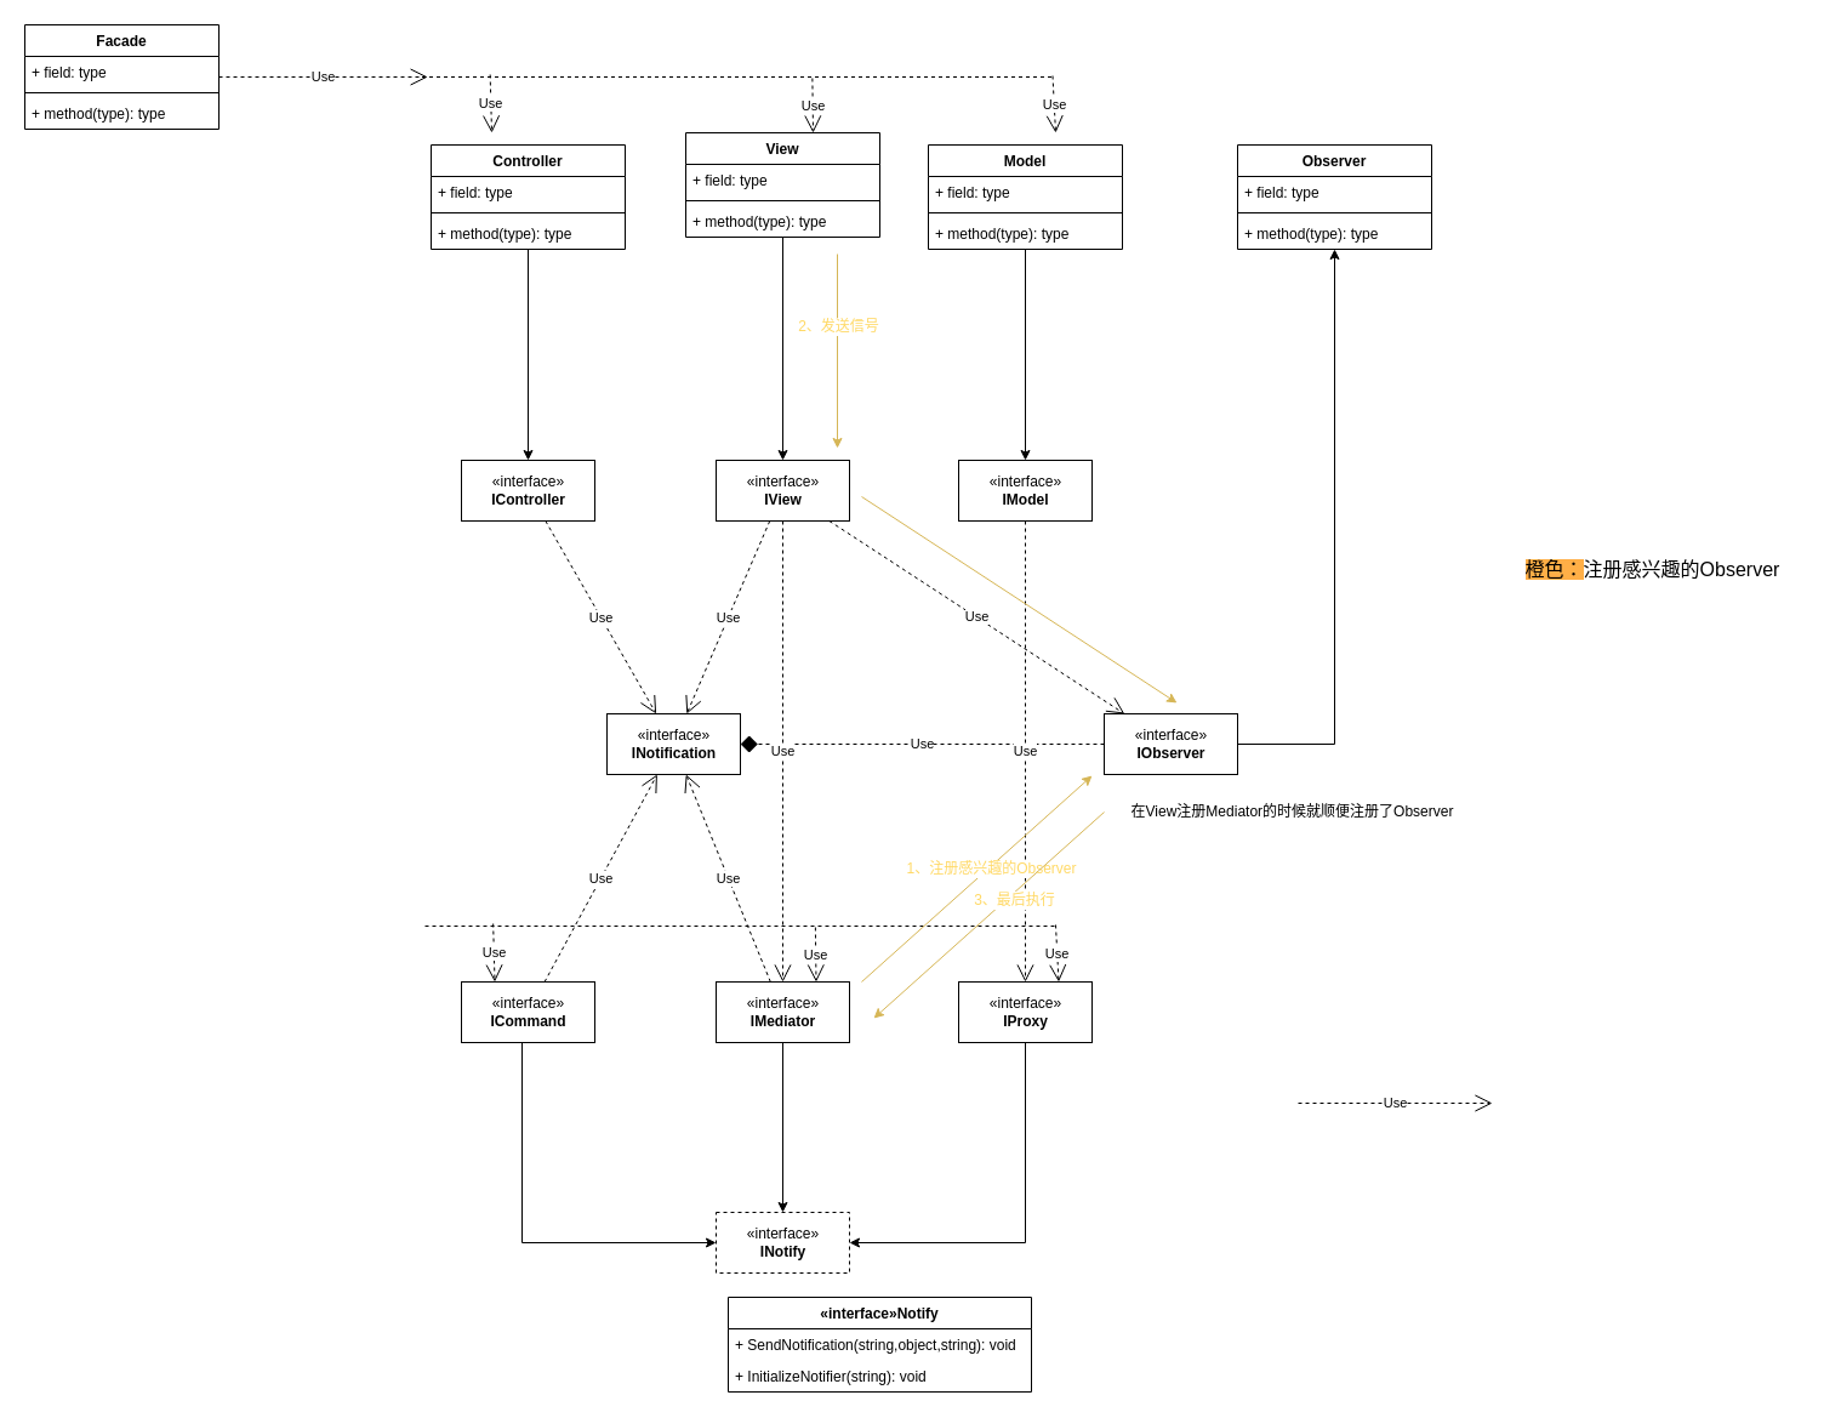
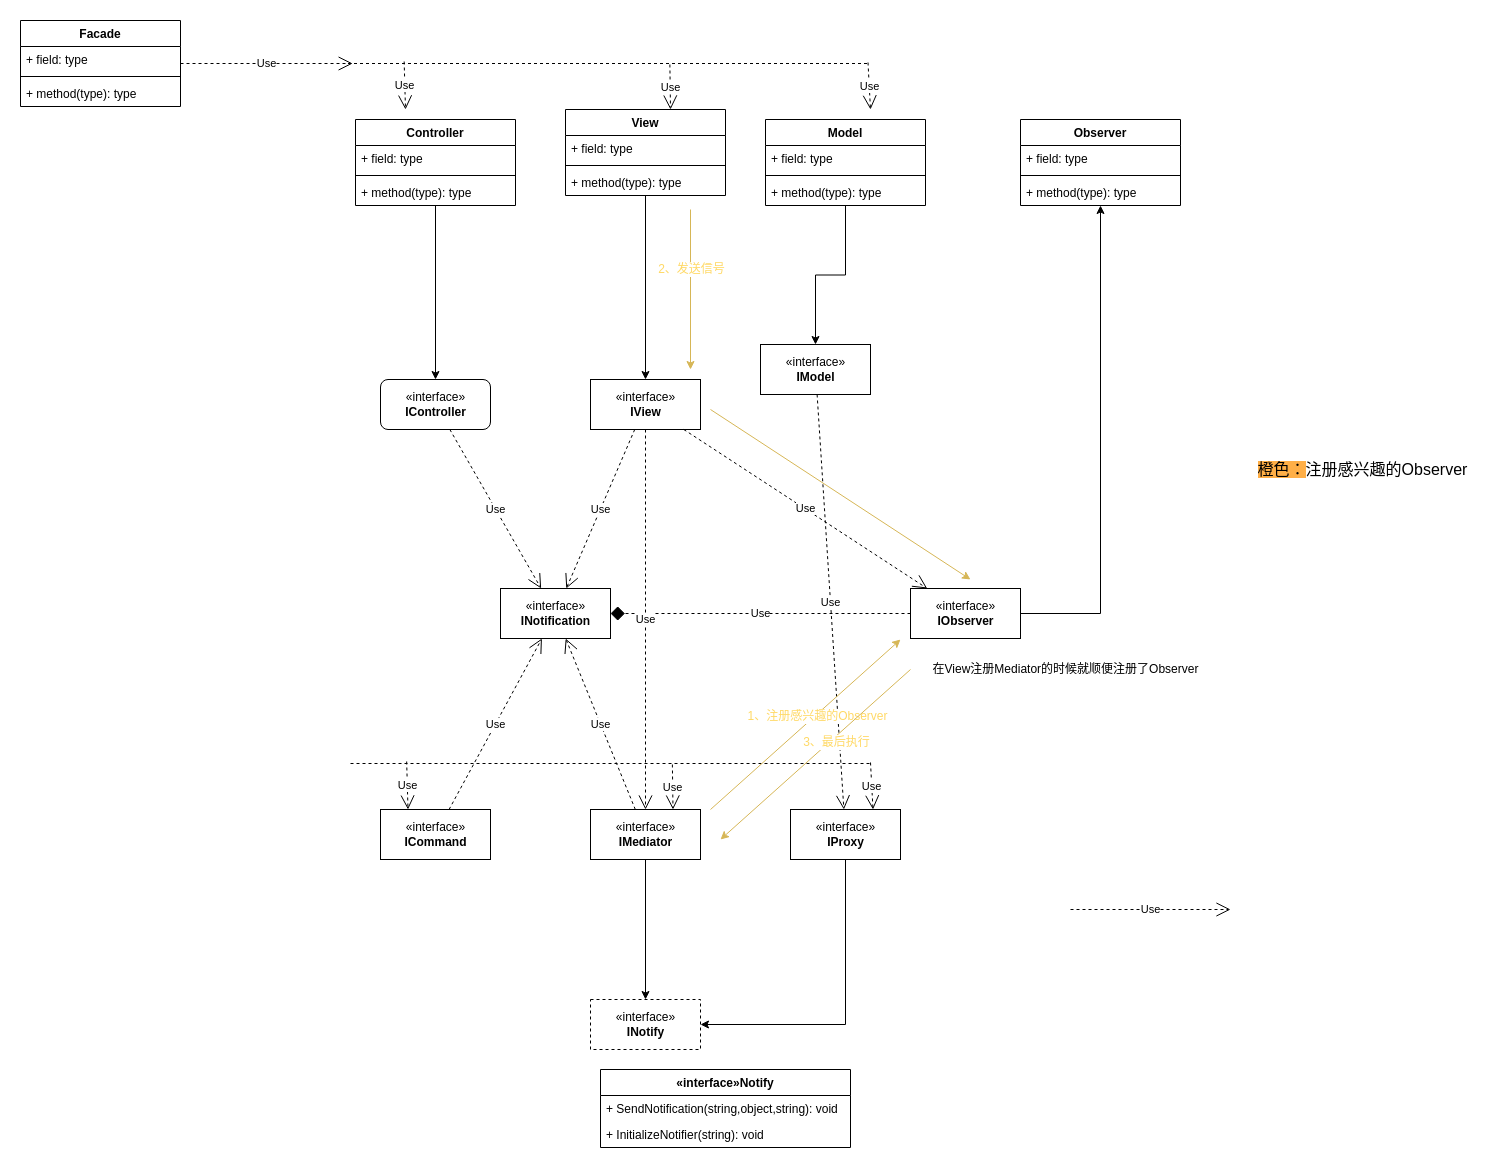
- <mxCell id="2" value="«interface»&lt;br&gt;&lt;b&gt;IController&lt;/b&gt;" style="html=1;" parent="1" vertex="1"><mxGeometry x="380" y="379" width="110" height="50" as="geometry" /></mxCell>
+ <mxCell id="2" value="«interface»&lt;br&gt;&lt;b&gt;IController&lt;/b&gt;" style="html=1;rounded=1;" parent="1" vertex="1"><mxGeometry x="380" y="379" width="110" height="50" as="geometry" /></mxCell>
- <mxCell id="4" value="«interface»&lt;br&gt;&lt;b&gt;IModel&lt;/b&gt;" style="html=1;" parent="1" vertex="1"><mxGeometry x="790" y="379" width="110" height="50" as="geometry" /></mxCell>
+ <mxCell id="4" value="«interface»&lt;br&gt;&lt;b&gt;IModel&lt;/b&gt;" style="html=1;" parent="1" vertex="1"><mxGeometry x="760" y="344" width="110" height="50" as="geometry" /></mxCell>
- <mxCell id="9" style="edgeStyle=orthogonalEdgeStyle;rounded=0;orthogonalLoop=1;jettySize=auto;html=1;entryX=0;entryY=0.5;entryDx=0;entryDy=0;" parent="1" source="10" target="11" edge="1"><mxGeometry relative="1" as="geometry"><Array as="points"><mxPoint x="430" y="1024" /></Array></mxGeometry></mxCell>
